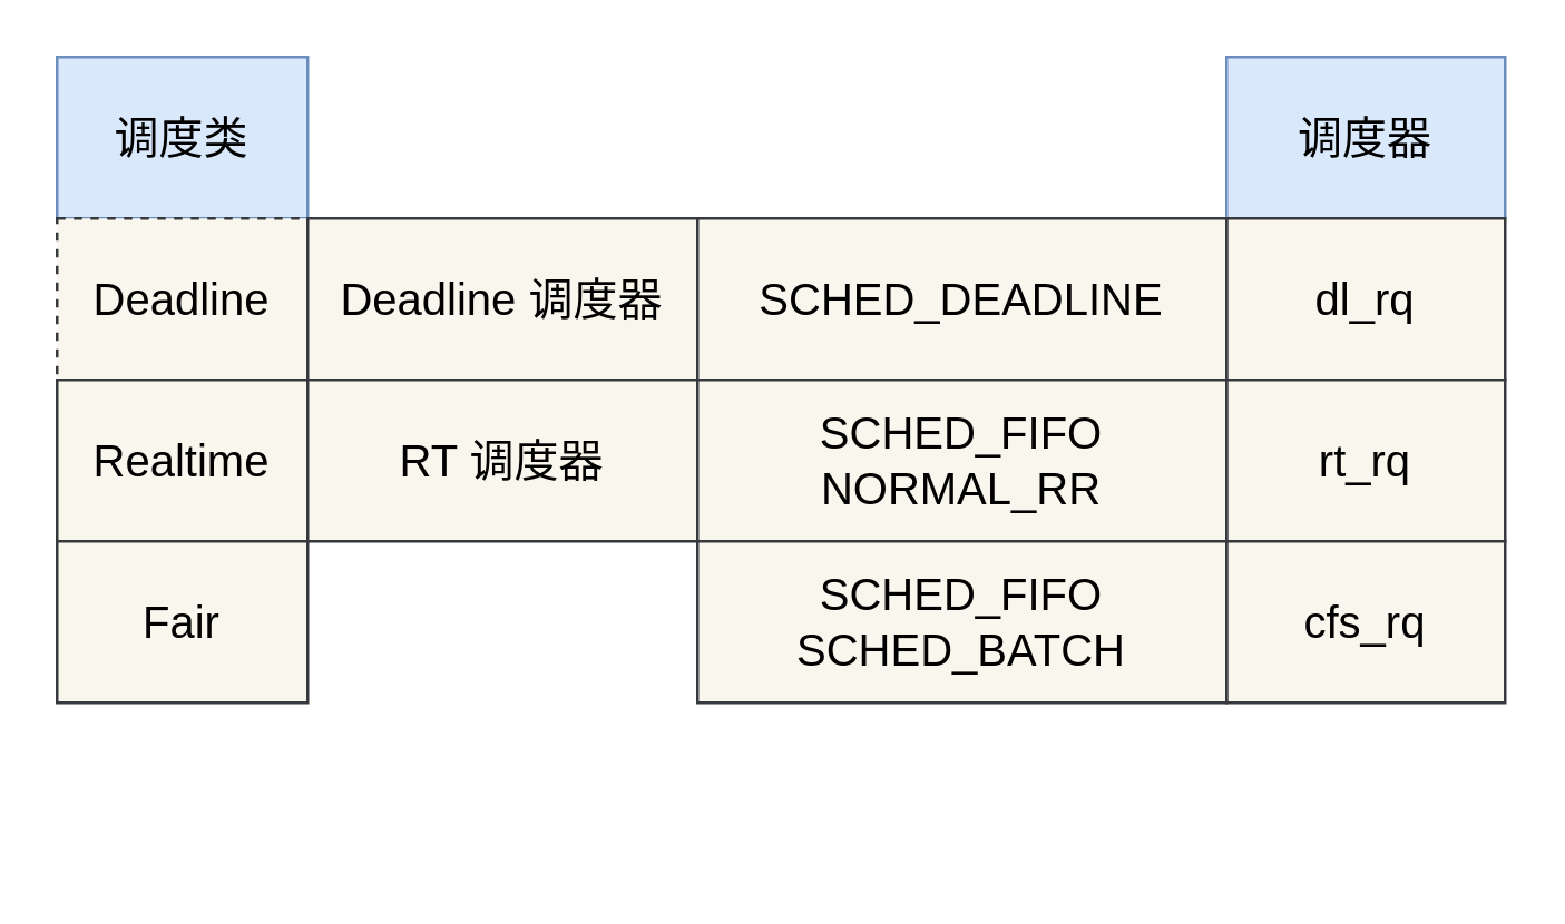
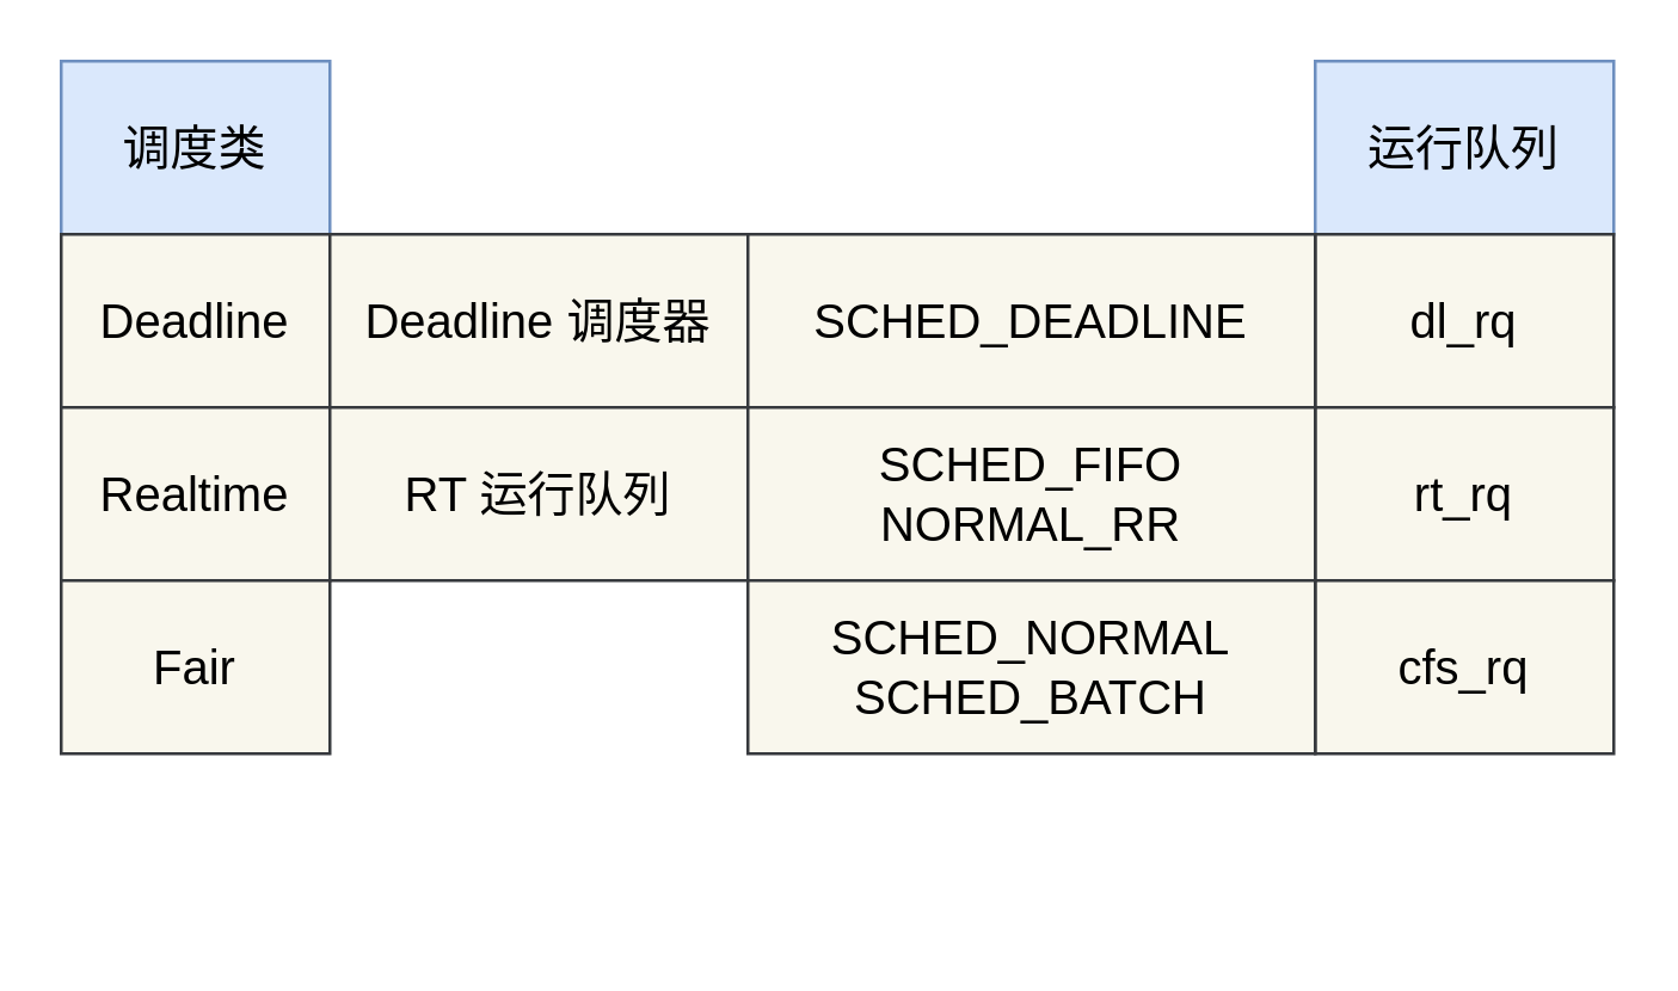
- <mxCell id="4" value="调度器" style="rounded=0;whiteSpace=wrap;html=1;fontSize=16;fillColor=#dae8fc;strokeColor=#6c8ebf;" vertex="1" parent="2"><mxGeometry x="420" width="100" height="58.0" as="geometry" /></mxCell>
+ <mxCell id="4" value="运行队列" style="rounded=0;whiteSpace=wrap;html=1;fontSize=16;fillColor=#dae8fc;strokeColor=#6c8ebf;" vertex="1" parent="2"><mxGeometry x="420" width="100" height="58.0" as="geometry" /></mxCell>
- <mxCell id="5" value="Deadline" style="rounded=0;whiteSpace=wrap;html=1;fontSize=16;fillColor=#f9f7ed;strokeColor=#36393d;dashed=1;" vertex="1" parent="2"><mxGeometry y="58.0" width="90" height="58.0" as="geometry" /></mxCell>
+ <mxCell id="5" value="Deadline" style="rounded=0;whiteSpace=wrap;html=1;fontSize=16;fillColor=#f9f7ed;strokeColor=#36393d;" vertex="1" parent="2"><mxGeometry y="58.0" width="90" height="58.0" as="geometry" /></mxCell>
- <mxCell id="13" value="RT 调度器" style="rounded=0;whiteSpace=wrap;html=1;fontSize=16;fillColor=#f9f7ed;strokeColor=#36393d;" vertex="1" parent="11"><mxGeometry y="116.0" width="140" height="58.0" as="geometry" /></mxCell>
+ <mxCell id="13" value="RT 运行队列" style="rounded=0;whiteSpace=wrap;html=1;fontSize=16;fillColor=#f9f7ed;strokeColor=#36393d;" vertex="1" parent="11"><mxGeometry y="116.0" width="140" height="58.0" as="geometry" /></mxCell>
- <mxCell id="17" value="SCHED_FIFO&lt;br&gt;SCHED_BATCH" style="rounded=0;whiteSpace=wrap;html=1;fontSize=16;fillColor=#f9f7ed;strokeColor=#36393d;" vertex="1" parent="14"><mxGeometry y="174" width="190" height="58.0" as="geometry" /></mxCell>
+ <mxCell id="17" value="SCHED_NORMAL&lt;br&gt;SCHED_BATCH" style="rounded=0;whiteSpace=wrap;html=1;fontSize=16;fillColor=#f9f7ed;strokeColor=#36393d;" vertex="1" parent="14"><mxGeometry y="174" width="190" height="58.0" as="geometry" /></mxCell>
